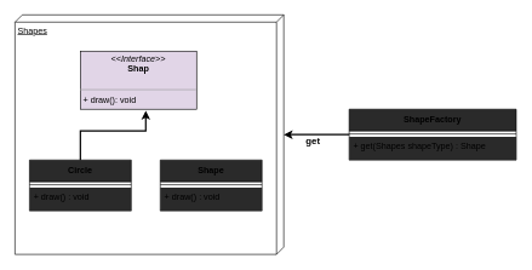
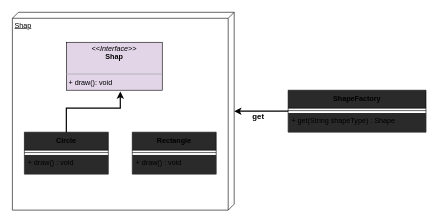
- <mxCell id="2" value="Shapes" style="verticalAlign=top;align=left;spacingTop=8;spacingLeft=2;spacingRight=12;shape=cube;size=10;direction=south;fontStyle=4;html=1;" vertex="1" parent="1"><mxGeometry x="20" y="20" width="370" height="330" as="geometry" /></mxCell>
+ <mxCell id="2" value="Shap" style="verticalAlign=top;align=left;spacingTop=8;spacingLeft=2;spacingRight=12;shape=cube;size=10;direction=south;fontStyle=4;html=1;" vertex="1" parent="1"><mxGeometry x="20" y="20" width="370" height="330" as="geometry" /></mxCell>
- <mxCell id="14" value="+ get(Shapes shapeType) : Shape" style="text;strokeColor=none;align=left;verticalAlign=top;spacingLeft=4;spacingRight=4;overflow=hidden;rotatable=0;points=[[0,0.5],[1,0.5]];portConstraint=eastwest;fillColor=#2a2a2a;" vertex="1" parent="12"><mxGeometry y="38" width="230" height="32" as="geometry" /></mxCell>
+ <mxCell id="14" value="+ get(String shapeType) : Shape" style="text;strokeColor=none;align=left;verticalAlign=top;spacingLeft=4;spacingRight=4;overflow=hidden;rotatable=0;points=[[0,0.5],[1,0.5]];portConstraint=eastwest;fillColor=#2a2a2a;" vertex="1" parent="12"><mxGeometry y="38" width="230" height="32" as="geometry" /></mxCell>
- <mxCell id="7" value="Shape" style="swimlane;fontStyle=1;align=center;verticalAlign=top;childLayout=stackLayout;horizontal=1;startSize=30;horizontalStack=0;resizeParent=1;resizeParentMax=0;resizeLast=0;collapsible=1;marginBottom=0;fillColor=#2A2A2A;" vertex="1" parent="1"><mxGeometry x="220" y="220" width="140" height="70" as="geometry" /></mxCell>
+ <mxCell id="7" value="Rectangle" style="swimlane;fontStyle=1;align=center;verticalAlign=top;childLayout=stackLayout;horizontal=1;startSize=30;horizontalStack=0;resizeParent=1;resizeParentMax=0;resizeLast=0;collapsible=1;marginBottom=0;fillColor=#2A2A2A;" vertex="1" parent="1"><mxGeometry x="220" y="220" width="140" height="70" as="geometry" /></mxCell>
